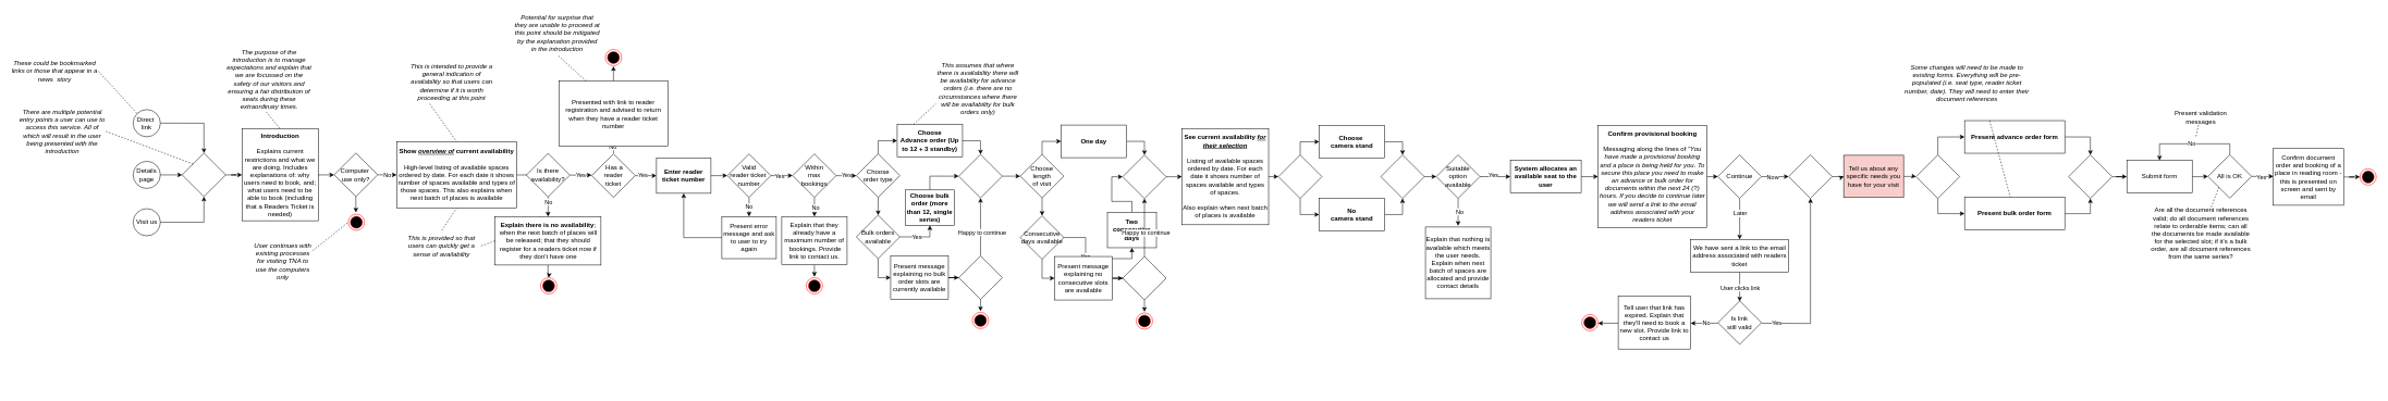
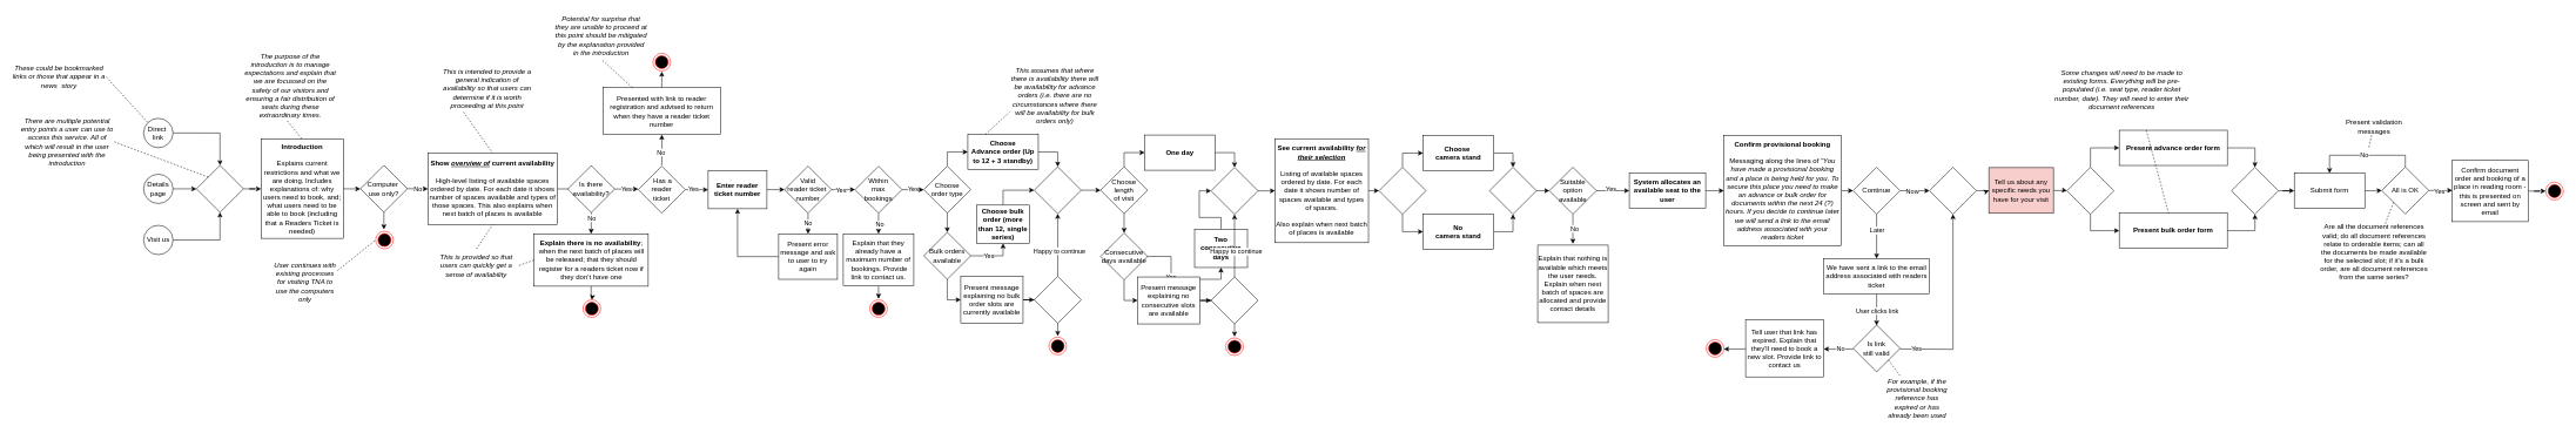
- <mxCell id="16" value="Presented with link to reader registration and advised to return when they have a reader ticket number" style="whiteSpace=wrap;html=1;" parent="1" vertex="1"><mxGeometry x="1026" y="148.5" width="200" height="120" as="geometry" /></mxCell>
+ <mxCell id="16" value="Presented with link to reader registration and advised to return when they have a reader ticket number" style="whiteSpace=wrap;html=1;" parent="1" vertex="1"><mxGeometry x="1026" y="148.5" width="200" height="80" as="geometry" /></mxCell>
+ <mxCell id="73" value="" style="endArrow=none;dashed=1;html=1;exitX=1;exitY=1;exitDx=0;exitDy=0;" parent="1" source="43" target="72" edge="1"><mxGeometry width="50" height="50" relative="1" as="geometry"><mxPoint x="3233" y="809.93" as="sourcePoint" /><mxPoint x="3261" y="641.31" as="targetPoint" /></mxGeometry></mxCell>
+ <mxCell id="72" value="For example, if the provisional booking reference has expired or has already been used" style="text;html=1;strokeColor=none;fillColor=none;align=center;verticalAlign=middle;whiteSpace=wrap;rounded=0;fontStyle=2" parent="1" vertex="1"><mxGeometry x="3205" y="641.31" width="116" height="73.25" as="geometry" /></mxCell>
